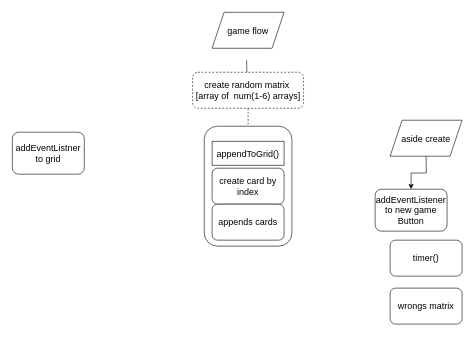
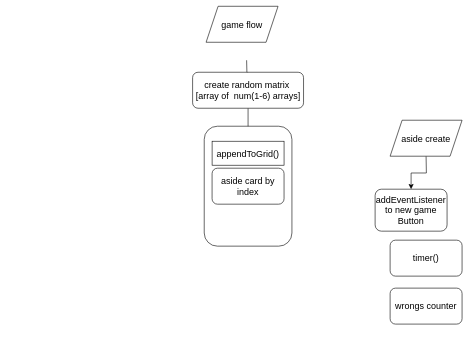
- <mxCell id="14" value="game flow" style="shape=parallelogram;perimeter=parallelogramPerimeter;whiteSpace=wrap;html=1;fixedSize=1;fontSize=15;" parent="1" vertex="1"><mxGeometry x="353.13" y="20" width="120" height="60" as="geometry" /></mxCell>
+ <mxCell id="14" value="game flow" style="shape=parallelogram;perimeter=parallelogramPerimeter;whiteSpace=wrap;html=1;fixedSize=1;fontSize=15;" parent="1" vertex="1"><mxGeometry x="343.13" y="10" width="120" height="60" as="geometry" /></mxCell>
- <mxCell id="4" value="create random matrix&amp;nbsp;&lt;br&gt;[array of&amp;nbsp; num(1-6) arrays]" style="rounded=1;whiteSpace=wrap;html=1;fontSize=15;dashed=1;" parent="1" vertex="1"><mxGeometry x="320.63" y="120" width="185" height="60" as="geometry" /></mxCell>
+ <mxCell id="4" value="create random matrix&amp;nbsp;&lt;br&gt;[array of&amp;nbsp; num(1-6) arrays]" style="rounded=1;whiteSpace=wrap;html=1;fontSize=15;" parent="1" vertex="1"><mxGeometry x="320.63" y="120" width="185" height="60" as="geometry" /></mxCell>
- <mxCell id="3" value="" style="edgeStyle=orthogonalEdgeStyle;rounded=0;orthogonalLoop=1;jettySize=auto;html=1;fontSize=15;dashed=1;" parent="1" source="4" target="8" edge="1"><mxGeometry relative="1" as="geometry" /></mxCell>
+ <mxCell id="3" value="" style="edgeStyle=orthogonalEdgeStyle;rounded=0;orthogonalLoop=1;jettySize=auto;html=1;fontSize=15;" parent="1" source="4" target="8" edge="1"><mxGeometry relative="1" as="geometry" /></mxCell>
- <mxCell id="9" value="addEventListner to grid" style="rounded=1;whiteSpace=wrap;html=1;fontSize=15;" parent="1" vertex="1"><mxGeometry y="220" width="120" height="70" as="geometry" x="20" /></mxCell>
- <mxCell id="6" value="create card by index" style="rounded=1;whiteSpace=wrap;html=1;fontSize=15;" parent="1" vertex="1"><mxGeometry x="353.13" y="280" width="120" height="60" as="geometry" /></mxCell>
+ <mxCell id="6" value="aside card by index" style="rounded=1;whiteSpace=wrap;html=1;fontSize=15;" parent="1" vertex="1"><mxGeometry x="353.13" y="280" width="120" height="60" as="geometry" /></mxCell>
- <mxCell id="7" value="appends cards" style="rounded=1;whiteSpace=wrap;html=1;fontSize=15;" parent="1" vertex="1"><mxGeometry x="353.14" y="340" width="120" height="60" as="geometry" /></mxCell>
- <mxCell id="13" value="wrongs matrix" style="rounded=1;whiteSpace=wrap;html=1;fontSize=15;" parent="1" vertex="1"><mxGeometry x="650" y="480" width="120" height="60" as="geometry" /></mxCell>
+ <mxCell id="13" value="wrongs counter" style="rounded=1;whiteSpace=wrap;html=1;fontSize=15;" parent="1" vertex="1"><mxGeometry x="650" y="480" width="120" height="60" as="geometry" /></mxCell>
